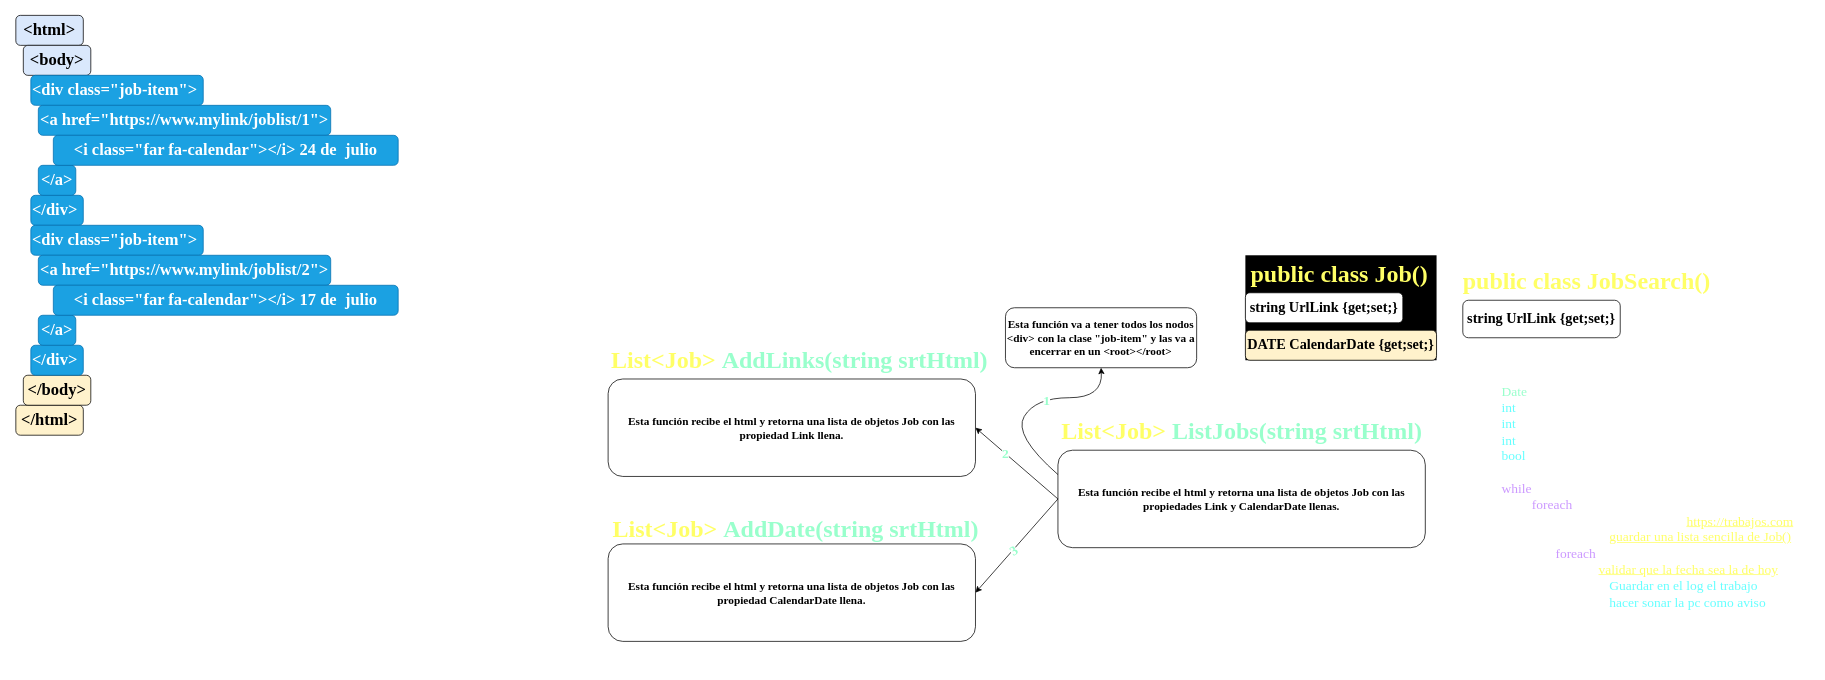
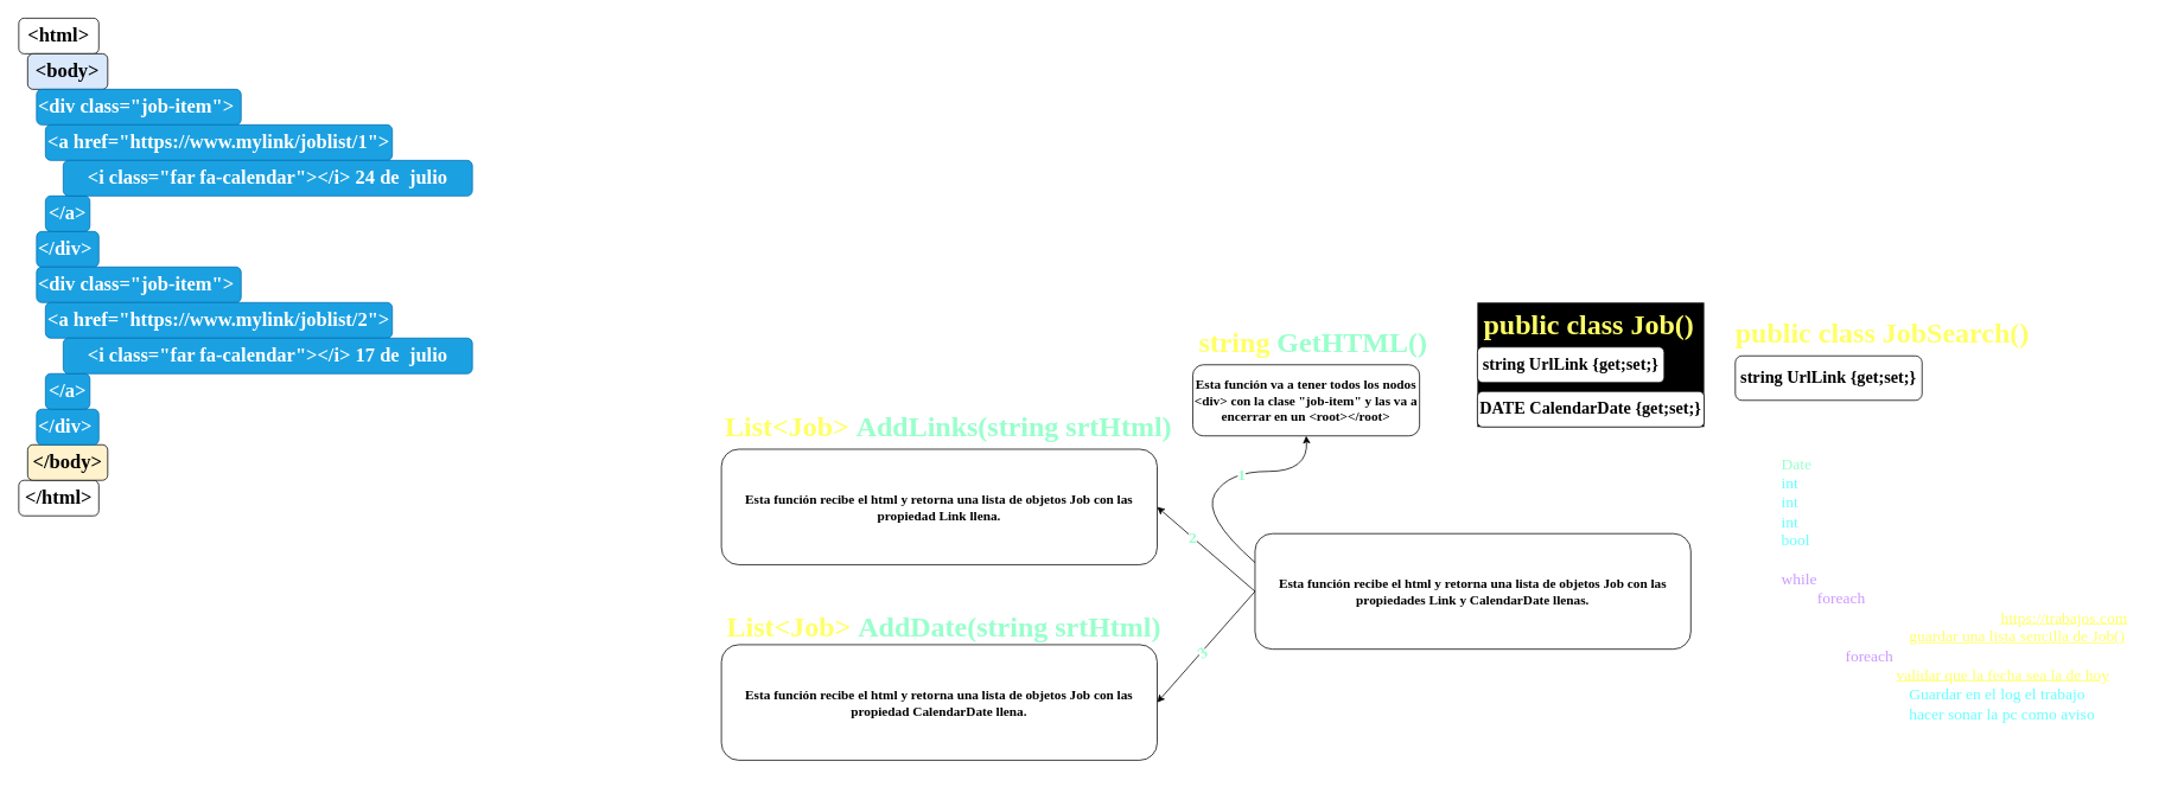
- <mxCell id="2" value="&amp;lt;html&amp;gt;" style="rounded=1;whiteSpace=wrap;html=1;fontFamily=Times New Roman;fontStyle=1;fontSize=22;fillColor=#dae8fc;" parent="1" vertex="1"><mxGeometry x="20" y="20" width="90" height="40" as="geometry" /></mxCell>
+ <mxCell id="2" value="&amp;lt;html&amp;gt;" style="rounded=1;whiteSpace=wrap;html=1;fontFamily=Times New Roman;fontStyle=1;fontSize=22;" parent="1" vertex="1"><mxGeometry x="20" y="20" width="90" height="40" as="geometry" /></mxCell>
+ <mxCell id="17" value="&lt;font color=&quot;#ffff66&quot;&gt;string&amp;nbsp;&lt;/font&gt;GetHTML()" style="text;html=1;align=center;verticalAlign=middle;resizable=0;points=[];autosize=1;strokeColor=none;fillColor=none;fontColor=#99FFCC;fontStyle=1;fontFamily=Times New Roman;fontSize=32;" parent="16" vertex="1"><mxGeometry x="5" width="260" height="50" as="geometry" /></mxCell>
- <mxCell id="22" value="DATE CalendarDate {get;set;}" style="rounded=1;whiteSpace=wrap;html=1;fontFamily=Times New Roman;fontSize=19;fontStyle=1;container=0;fillColor=#fff2cc;" parent="19" vertex="1"><mxGeometry y="100" width="255" height="40" as="geometry" /></mxCell>
+ <mxCell id="22" value="DATE CalendarDate {get;set;}" style="rounded=1;whiteSpace=wrap;html=1;fontFamily=Times New Roman;fontSize=19;fontStyle=1;container=0;" parent="19" vertex="1"><mxGeometry y="100" width="255" height="40" as="geometry" /></mxCell>
- <mxCell id="4" value="&amp;lt;/html&amp;gt;" style="rounded=1;whiteSpace=wrap;html=1;fontFamily=Times New Roman;fontStyle=1;fontSize=22;fillColor=#fff2cc;" parent="1" vertex="1"><mxGeometry x="20" y="540" width="90" height="40" as="geometry" /></mxCell>
+ <mxCell id="4" value="&amp;lt;/html&amp;gt;" style="rounded=1;whiteSpace=wrap;html=1;fontFamily=Times New Roman;fontStyle=1;fontSize=22;" parent="1" vertex="1"><mxGeometry x="20" y="540" width="90" height="40" as="geometry" /></mxCell>
- <mxCell id="30" value="&lt;font color=&quot;#ffff66&quot;&gt;List&amp;lt;Job&amp;gt; &lt;/font&gt;ListJobs(string srtHtml)" style="text;html=1;align=center;verticalAlign=middle;resizable=0;points=[];autosize=1;strokeColor=none;fillColor=none;fontColor=#99FFCC;fontStyle=1;fontFamily=Times New Roman;fontSize=32;" parent="29" vertex="1"><mxGeometry x="10" width="470" height="50" as="geometry" /></mxCell>
